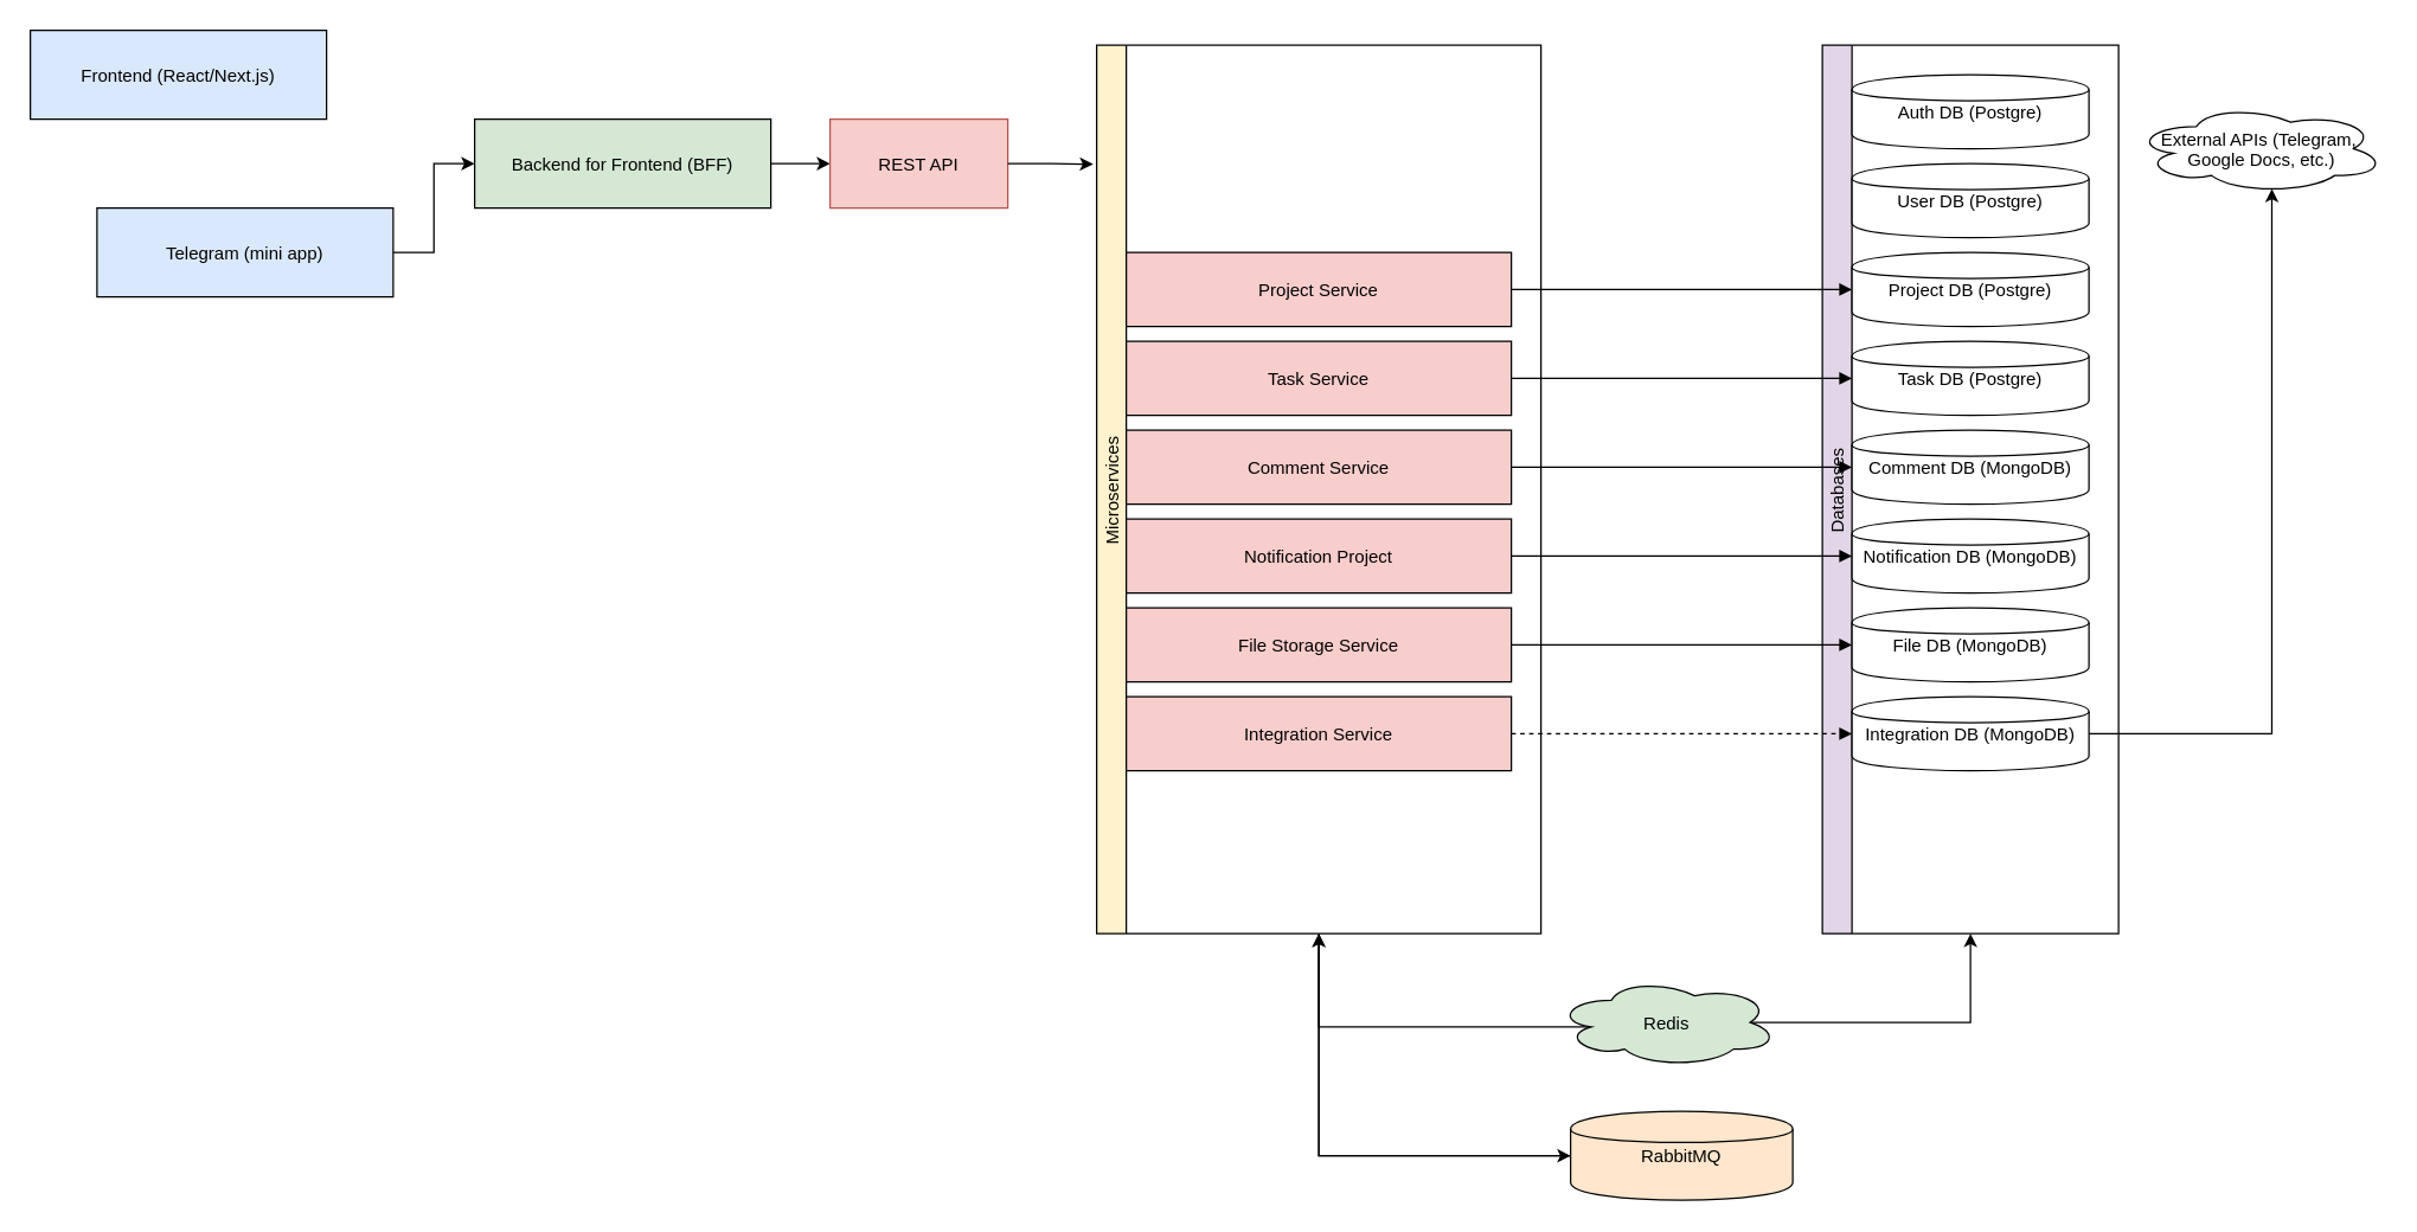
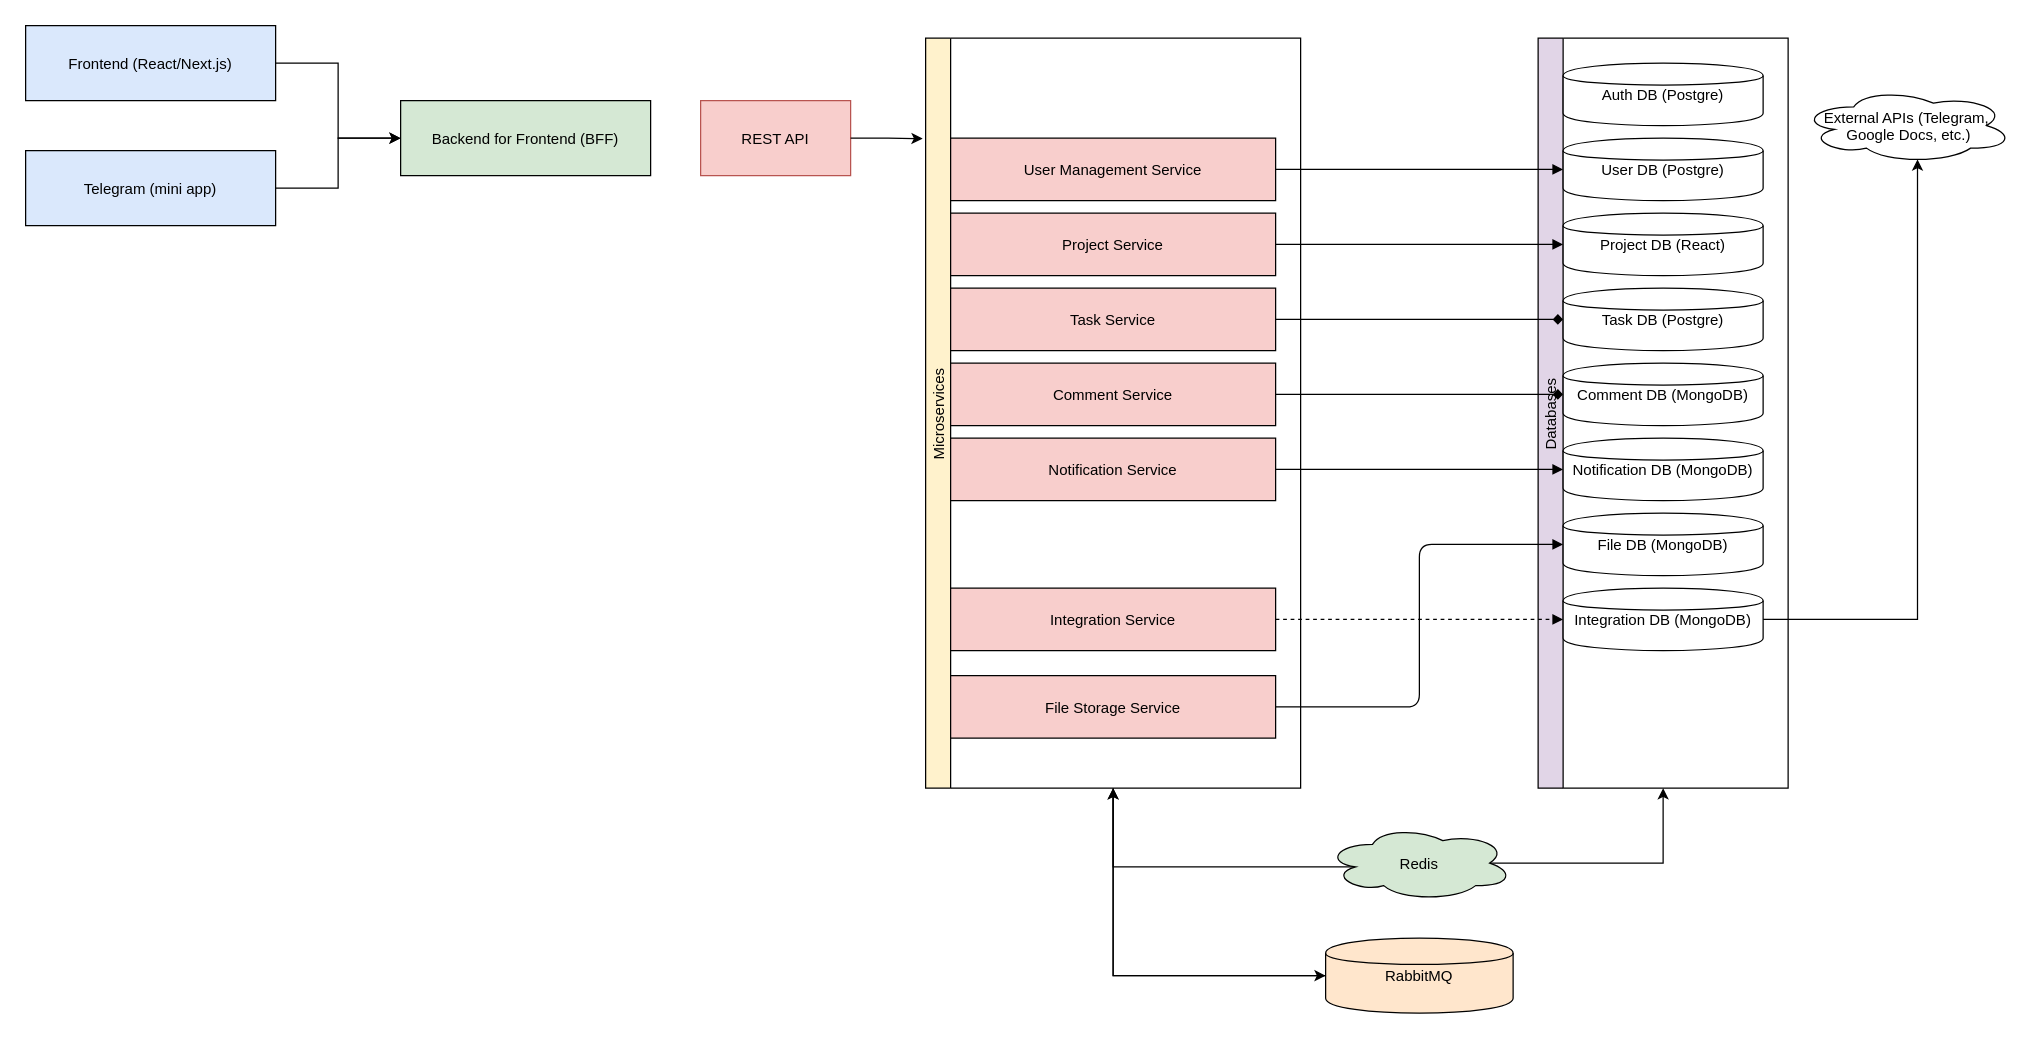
+ <mxCell id="2" value="" style="edgeStyle=orthogonalEdgeStyle;rounded=0;orthogonalLoop=1;jettySize=auto;html=1;" edge="1" parent="1" source="3" target="5"><mxGeometry relative="1" as="geometry" /></mxCell>
- <mxCell id="4" style="edgeStyle=orthogonalEdgeStyle;rounded=0;orthogonalLoop=1;jettySize=auto;html=1;exitX=1;exitY=0.5;exitDx=0;exitDy=0;entryX=0;entryY=0.5;entryDx=0;entryDy=0;" edge="1" parent="1" source="5" target="40"><mxGeometry relative="1" as="geometry" /></mxCell>
+ <mxCell id="8" value="User Management Service" style="shape=rectangle;fillColor=#f8cecc;" parent="7" vertex="1"><mxGeometry x="20" y="80" width="260" height="50" as="geometry" /></mxCell>
+ <mxCell id="24" style="edgeStyle=elbowEdgeStyle;endArrow=block;" parent="1" source="8" target="17" edge="1"><mxGeometry relative="1" as="geometry" /></mxCell>
- <mxCell id="34" value="Telegram (mini app)" style="shape=rectangle;fillColor=#dae8fc;" vertex="1" parent="1"><mxGeometry x="65" y="140" width="200" height="60" as="geometry" /></mxCell>
+ <mxCell id="34" value="Telegram (mini app)" style="shape=rectangle;fillColor=#dae8fc;" vertex="1" parent="1"><mxGeometry x="20" y="120" width="200" height="60" as="geometry" /></mxCell>
- <mxCell id="18" value="Project DB (Postgre)" style="shape=cylinder;fillColor=#ffffff;" parent="15" vertex="1"><mxGeometry x="20" y="140" width="160" height="50" as="geometry" /></mxCell>
+ <mxCell id="18" value="Project DB (React)" style="shape=cylinder;fillColor=#ffffff;" parent="15" vertex="1"><mxGeometry x="20" y="140" width="160" height="50" as="geometry" /></mxCell>
- <mxCell id="26" style="edgeStyle=elbowEdgeStyle;endArrow=block;" parent="1" source="10" target="19" edge="1"><mxGeometry relative="1" as="geometry" /></mxCell>
+ <mxCell id="26" style="edgeStyle=elbowEdgeStyle;endArrow=diamond;" parent="1" source="10" target="19" edge="1"><mxGeometry relative="1" as="geometry" /></mxCell>
- <mxCell id="27" style="edgeStyle=elbowEdgeStyle;endArrow=block;" parent="1" source="11" target="20" edge="1"><mxGeometry relative="1" as="geometry" /></mxCell>
+ <mxCell id="27" style="edgeStyle=elbowEdgeStyle;endArrow=diamond;" parent="1" source="11" target="20" edge="1"><mxGeometry relative="1" as="geometry" /></mxCell>
- <mxCell id="12" value="Notification Project" style="shape=rectangle;fillColor=#f8cecc;" parent="7" vertex="1"><mxGeometry x="20" y="320" width="260" height="50" as="geometry" /></mxCell>
+ <mxCell id="12" value="Notification Service" style="shape=rectangle;fillColor=#f8cecc;" parent="7" vertex="1"><mxGeometry x="20" y="320" width="260" height="50" as="geometry" /></mxCell>
- <mxCell id="13" value="File Storage Service" style="shape=rectangle;fillColor=#f8cecc;" parent="7" vertex="1"><mxGeometry x="20" y="380" width="260" height="50" as="geometry" /></mxCell>
+ <mxCell id="13" value="File Storage Service" style="shape=rectangle;fillColor=#f8cecc;" parent="7" vertex="1"><mxGeometry x="20" y="510" width="260" height="50" as="geometry" /></mxCell>
- <mxCell id="37" value="Redis" style="shape=cloud;fillColor=#d5e8d4;" vertex="1" parent="1"><mxGeometry x="1050" y="660" width="150" height="60" as="geometry" /></mxCell>
+ <mxCell id="37" value="Redis" style="shape=cloud;fillColor=#d5e8d4;" vertex="1" parent="1"><mxGeometry x="1060" y="660" width="150" height="60" as="geometry" /></mxCell>
